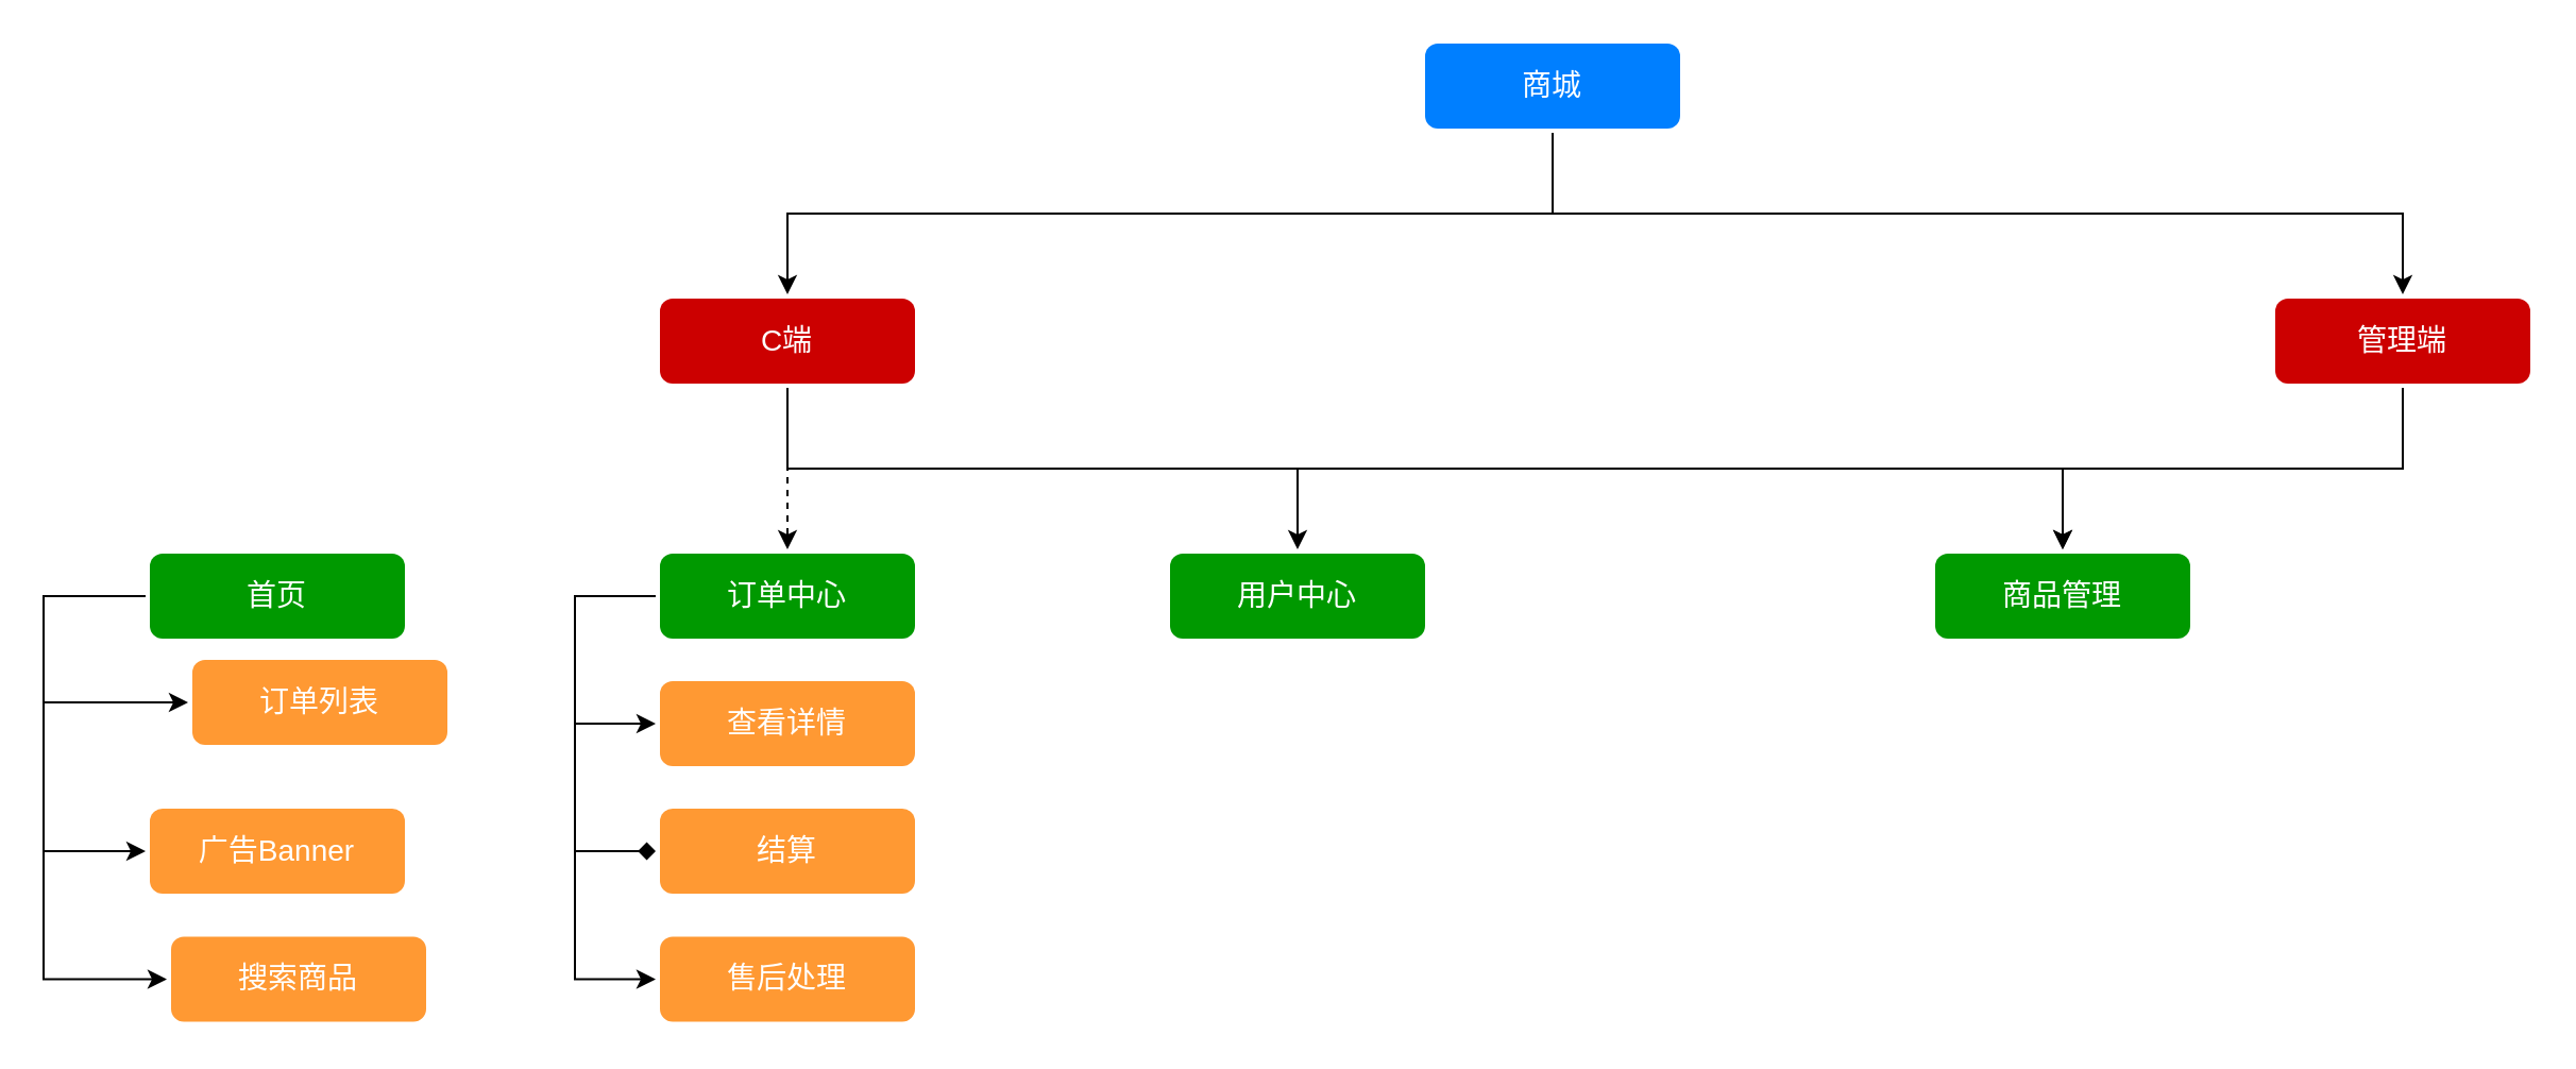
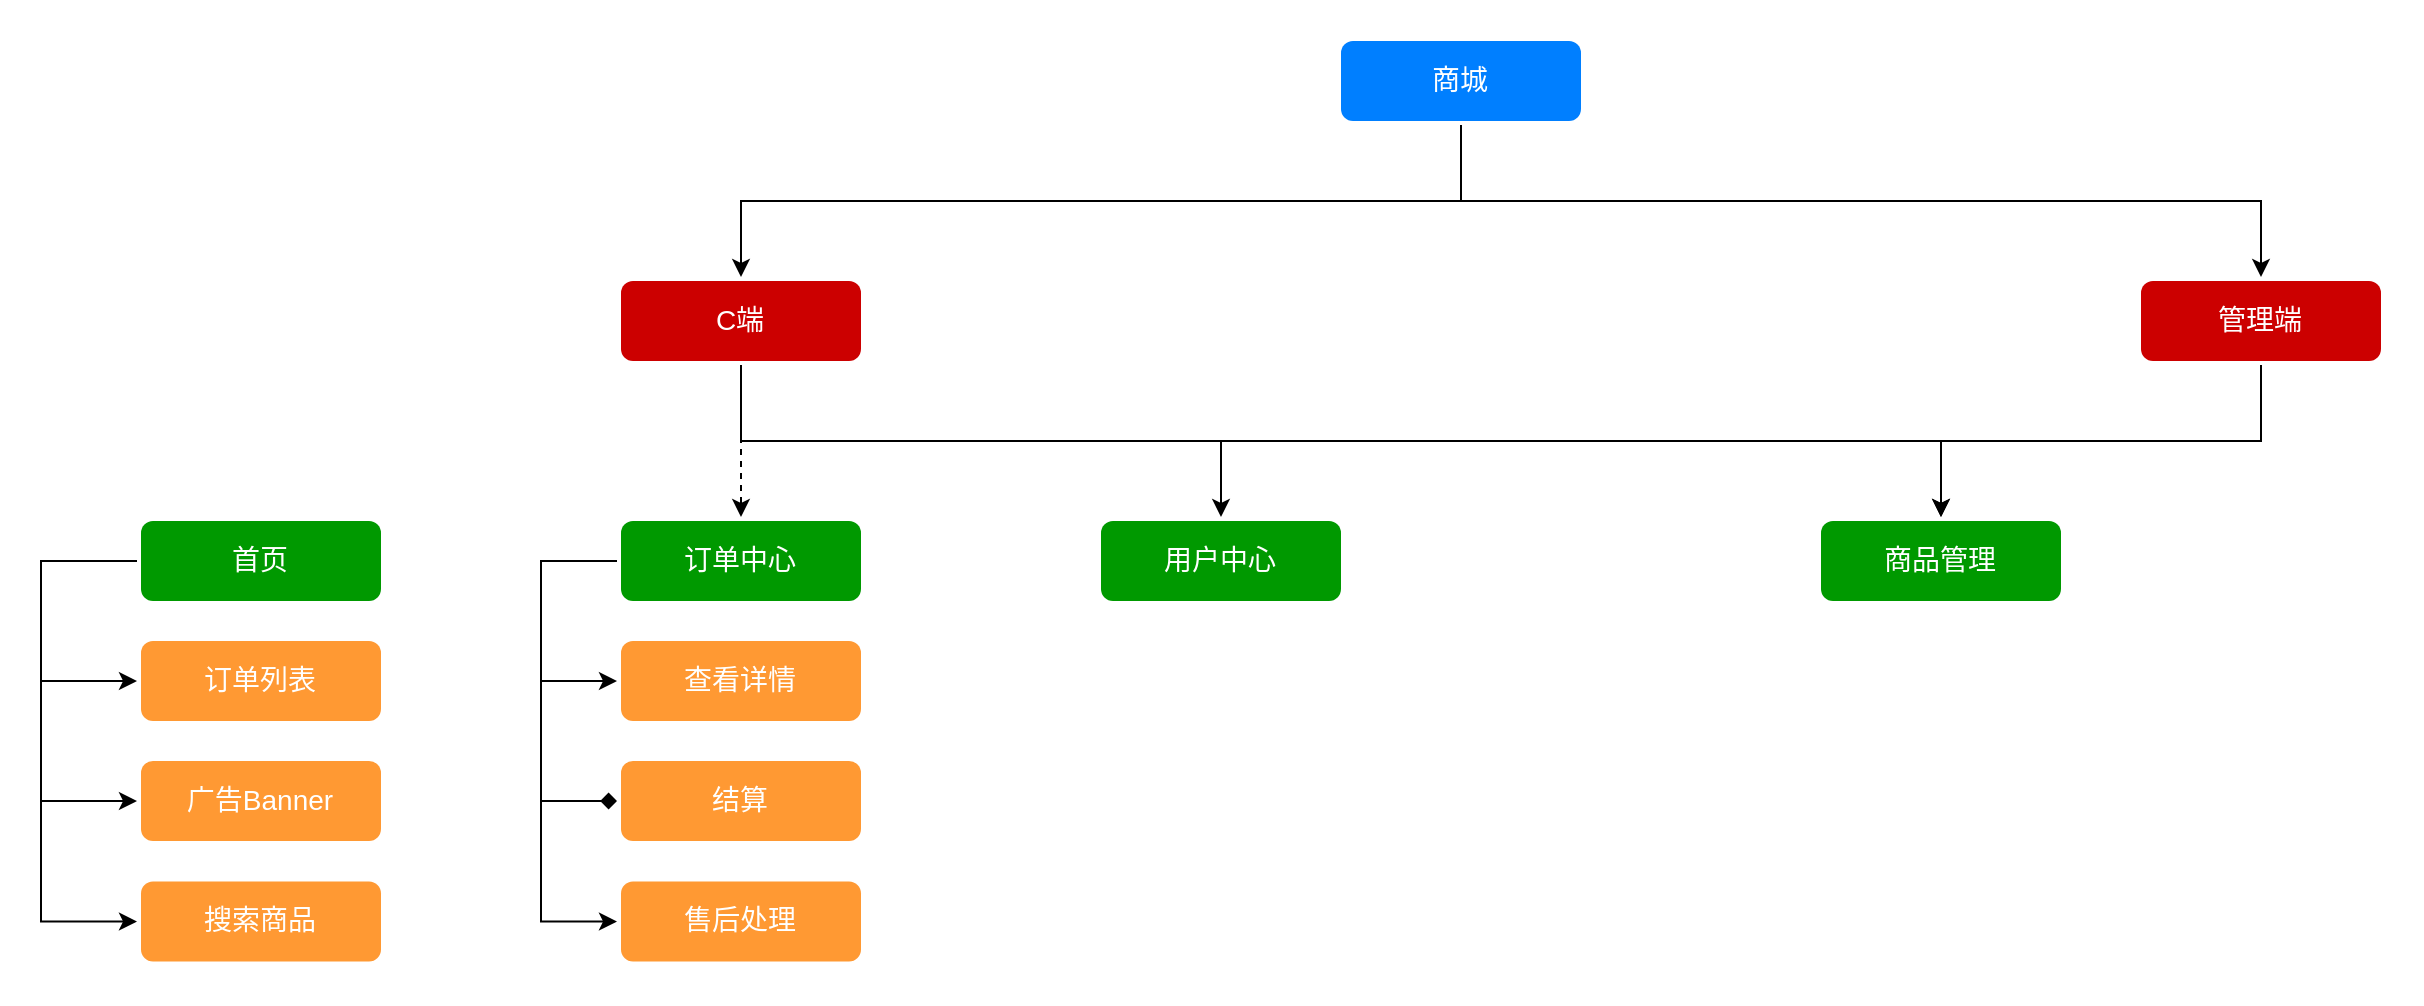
- <mxCell id="21" value="订单列表" style="rounded=1;whiteSpace=wrap;html=1;strokeColor=none;strokeWidth=3;perimeterSpacing=2;fontSize=14;fontColor=#FFFFFF;fillColor=#FF9933;" vertex="1" parent="1"><mxGeometry x="90" y="310" width="120" height="40" as="geometry" /></mxCell>
+ <mxCell id="21" value="订单列表" style="rounded=1;whiteSpace=wrap;html=1;strokeColor=none;strokeWidth=3;perimeterSpacing=2;fontSize=14;fontColor=#FFFFFF;fillColor=#FF9933;" vertex="1" parent="1"><mxGeometry x="70" y="320" width="120" height="40" as="geometry" /></mxCell>
- <mxCell id="23" value="搜索商品" style="rounded=1;whiteSpace=wrap;html=1;strokeColor=none;strokeWidth=3;perimeterSpacing=2;fontSize=14;fontColor=#FFFFFF;fillColor=#FF9933;" vertex="1" parent="1"><mxGeometry x="80" y="440.25" width="120" height="40" as="geometry" /></mxCell>
+ <mxCell id="23" value="搜索商品" style="rounded=1;whiteSpace=wrap;html=1;strokeColor=none;strokeWidth=3;perimeterSpacing=2;fontSize=14;fontColor=#FFFFFF;fillColor=#FF9933;" vertex="1" parent="1"><mxGeometry x="70" y="440.25" width="120" height="40" as="geometry" /></mxCell>
